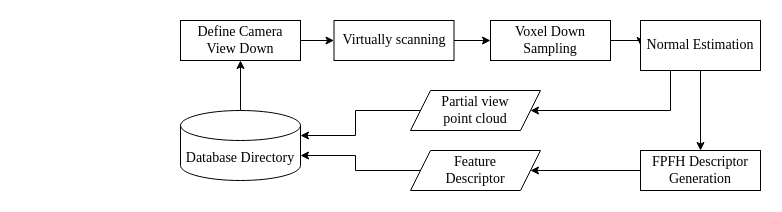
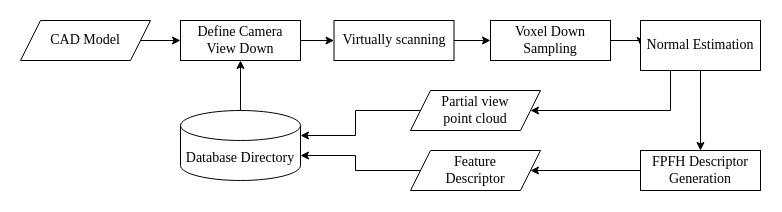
+ <mxCell id="3" value="CAD Model" style="shape=parallelogram;perimeter=parallelogramPerimeter;whiteSpace=wrap;html=1;fixedSize=1;fontFamily=Times New Roman;fontSize=14;" vertex="1" parent="1"><mxGeometry x="20" y="20" width="130" height="40" as="geometry" /></mxCell>
+ <mxCell id="2" style="edgeStyle=orthogonalEdgeStyle;rounded=0;orthogonalLoop=1;jettySize=auto;html=1;exitX=1;exitY=0.5;exitDx=0;exitDy=0;entryX=0;entryY=0.5;entryDx=0;entryDy=0;fontFamily=Times New Roman;fontSize=14;fontColor=#000000;" edge="1" parent="1" source="3" target="9"><mxGeometry relative="1" as="geometry" /></mxCell>
